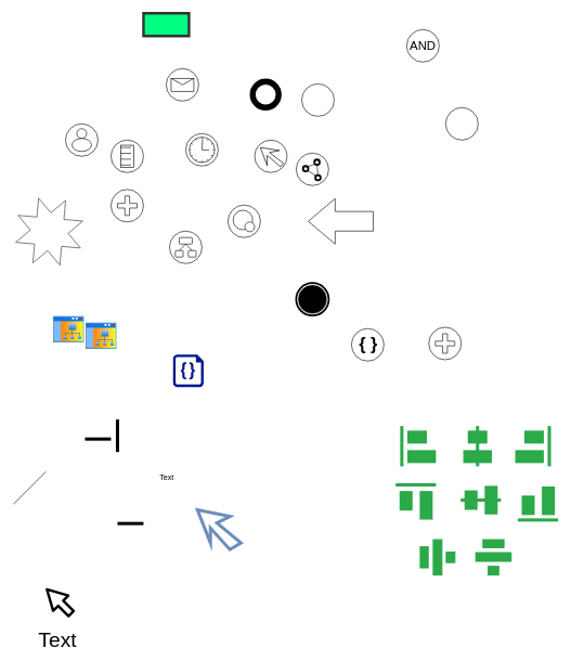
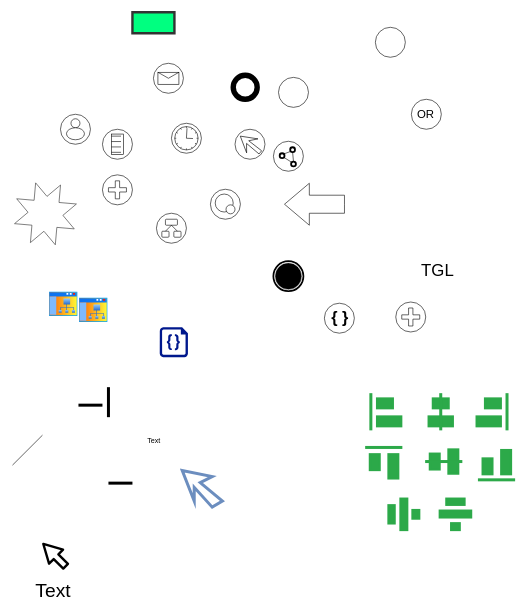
- <mxCell id="8" value="AND" style="text;html=1;strokeColor=none;fillColor=none;align=center;verticalAlign=middle;whiteSpace=wrap;rounded=0;fontSize=19;" parent="1" vertex="1"><mxGeometry x="630" y="60" width="40" height="20" as="geometry" /></mxCell>
+ <mxCell id="10" value="OR" style="text;html=1;strokeColor=none;fillColor=none;align=center;verticalAlign=middle;whiteSpace=wrap;rounded=0;fontSize=19;" parent="1" vertex="1"><mxGeometry x="689" y="181" width="40" height="20" as="geometry" /></mxCell>
+ <mxCell id="41" value="TGL" style="text;html=1;strokeColor=none;fillColor=none;align=center;verticalAlign=middle;whiteSpace=wrap;rounded=0;fontSize=28;" parent="1" vertex="1"><mxGeometry x="679" y="425" width="100" height="50" as="geometry" /></mxCell>
